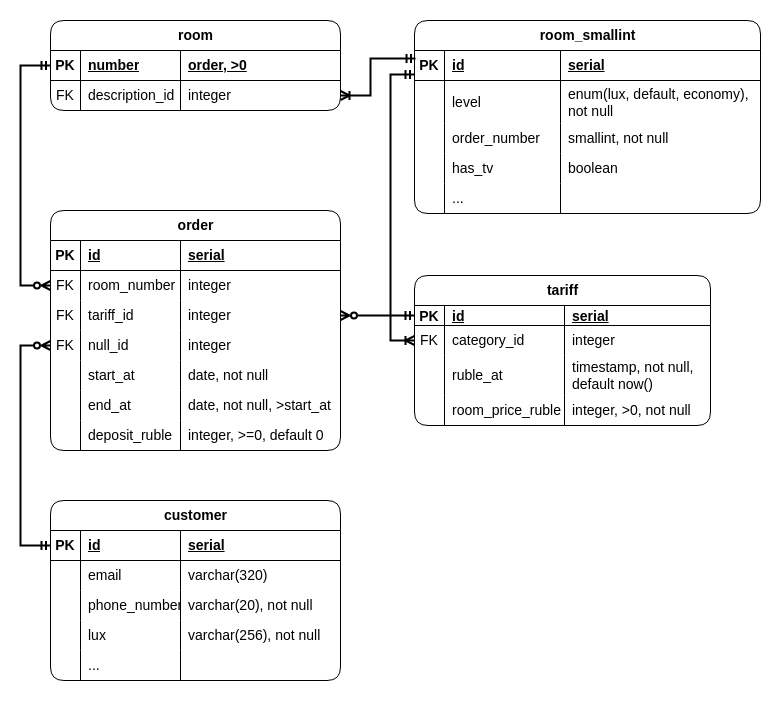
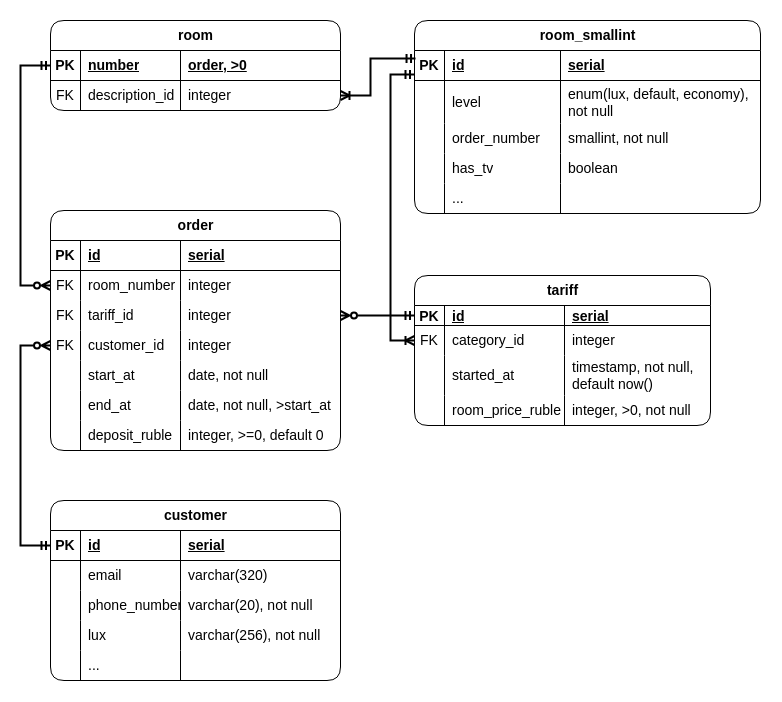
- <mxCell id="47" value="null_id" style="shape=partialRectangle;connectable=0;fillColor=none;top=0;left=0;bottom=0;right=0;align=left;spacingLeft=6;overflow=hidden;whiteSpace=wrap;html=1;fontSize=14;" parent="45" vertex="1"><mxGeometry x="30" width="100" height="30" as="geometry"><mxRectangle width="100" height="30" as="alternateBounds" /></mxGeometry></mxCell>
+ <mxCell id="47" value="customer_id" style="shape=partialRectangle;connectable=0;fillColor=none;top=0;left=0;bottom=0;right=0;align=left;spacingLeft=6;overflow=hidden;whiteSpace=wrap;html=1;fontSize=14;" parent="45" vertex="1"><mxGeometry x="30" width="100" height="30" as="geometry"><mxRectangle width="100" height="30" as="alternateBounds" /></mxGeometry></mxCell>
- <mxCell id="72" value="ruble_at" style="shape=partialRectangle;connectable=0;fillColor=none;top=0;left=0;bottom=0;right=0;align=left;spacingLeft=6;overflow=hidden;whiteSpace=wrap;html=1;fontSize=14;" parent="70" vertex="1"><mxGeometry x="30" width="120" height="40" as="geometry"><mxRectangle width="120" height="40" as="alternateBounds" /></mxGeometry></mxCell>
+ <mxCell id="72" value="started_at" style="shape=partialRectangle;connectable=0;fillColor=none;top=0;left=0;bottom=0;right=0;align=left;spacingLeft=6;overflow=hidden;whiteSpace=wrap;html=1;fontSize=14;" parent="70" vertex="1"><mxGeometry x="30" width="120" height="40" as="geometry"><mxRectangle width="120" height="40" as="alternateBounds" /></mxGeometry></mxCell>
